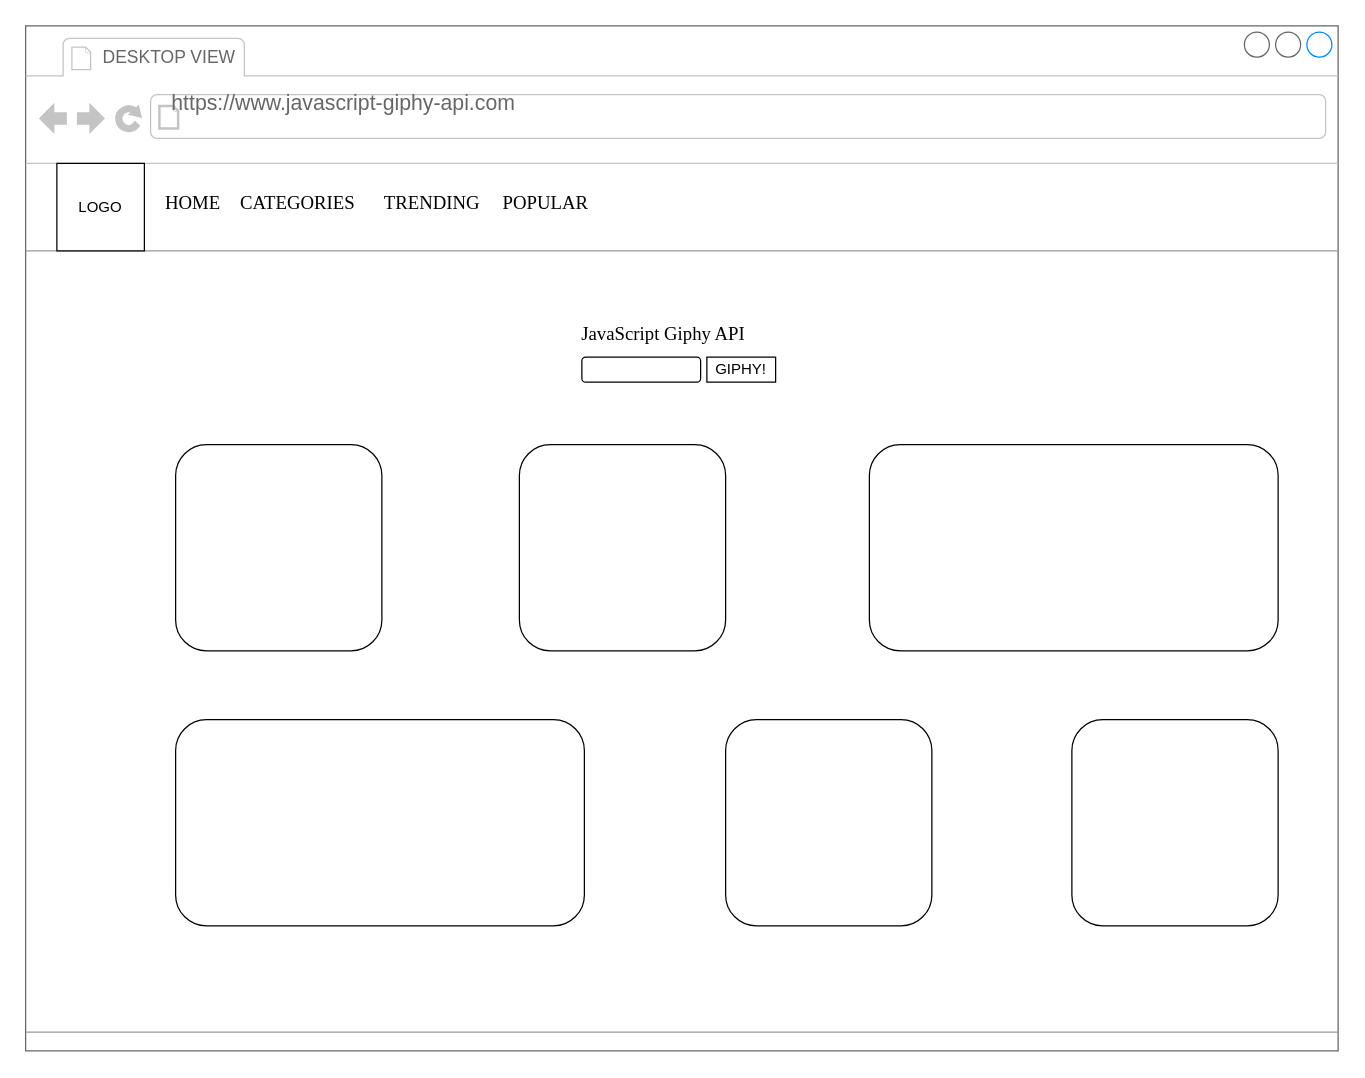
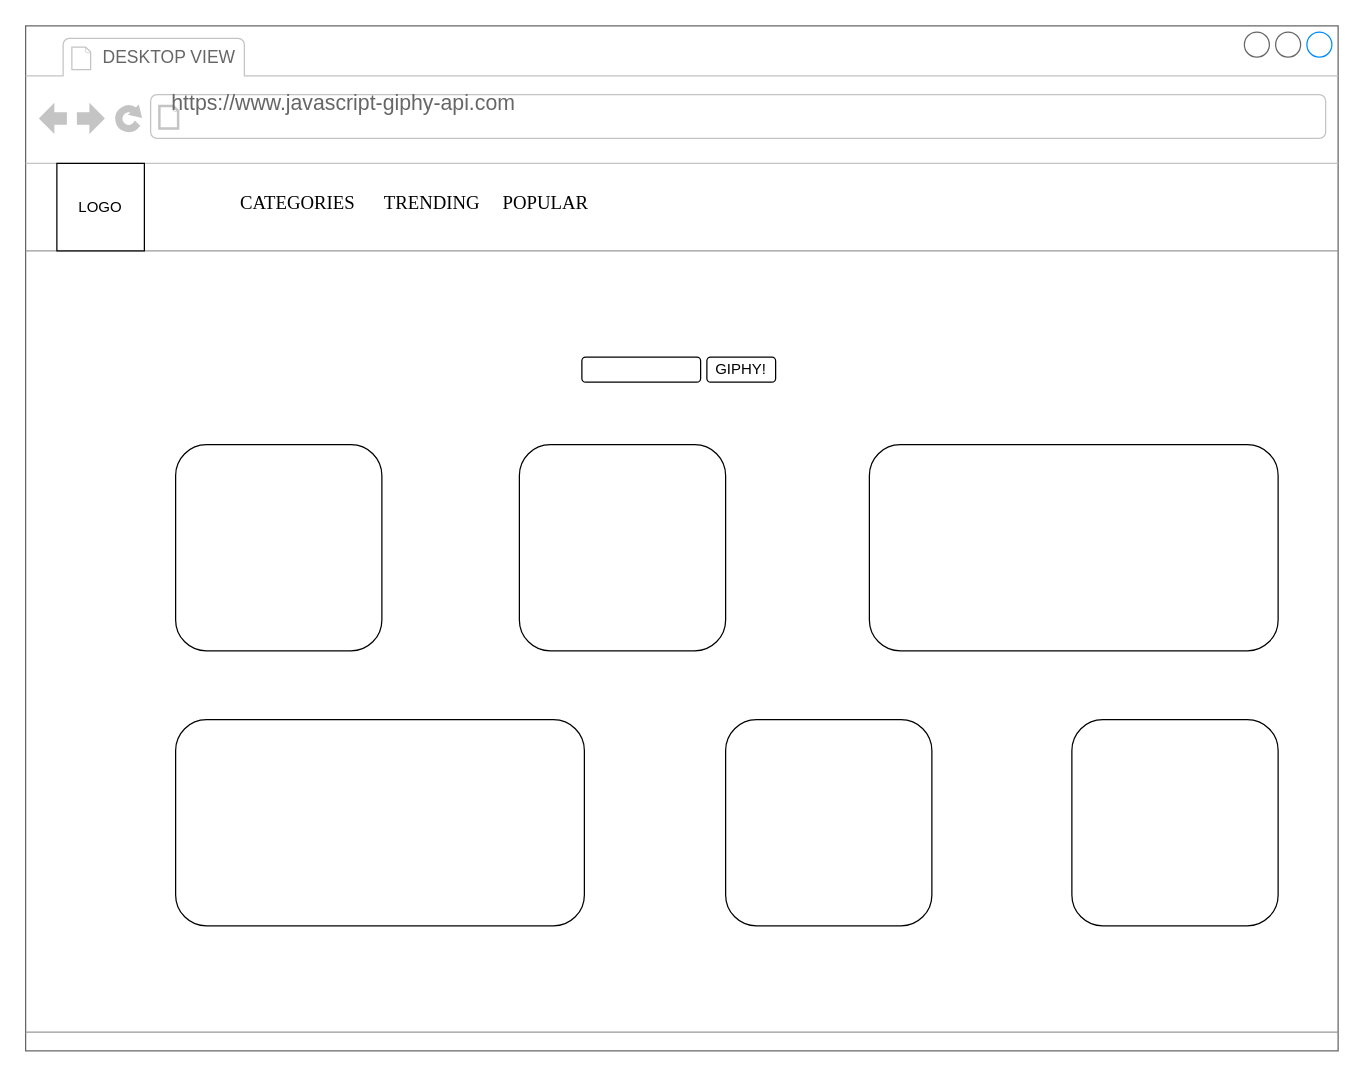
- <mxCell id="6" value="HOME" style="text;html=1;points=[];align=left;verticalAlign=top;spacingTop=-4;fontSize=15;fontFamily=Verdana" parent="2" vertex="1"><mxGeometry x="110" y="130" width="60" height="30" as="geometry" /></mxCell>
- <mxCell id="12" value="JavaScript Giphy API" style="text;html=1;points=[];align=left;verticalAlign=top;spacingTop=-4;fontSize=15;fontFamily=Verdana" vertex="1" parent="2"><mxGeometry x="443" y="235" width="165" height="30" as="geometry" /></mxCell>
- <mxCell id="14" value="GIPHY!" style="whiteSpace=wrap;html=1;rounded=0;" vertex="1" parent="2"><mxGeometry x="545" y="265" width="55" height="20" as="geometry" /></mxCell>
+ <mxCell id="14" value="GIPHY!" style="rounded=1;whiteSpace=wrap;html=1;" vertex="1" parent="2"><mxGeometry x="545" y="265" width="55" height="20" as="geometry" /></mxCell>
